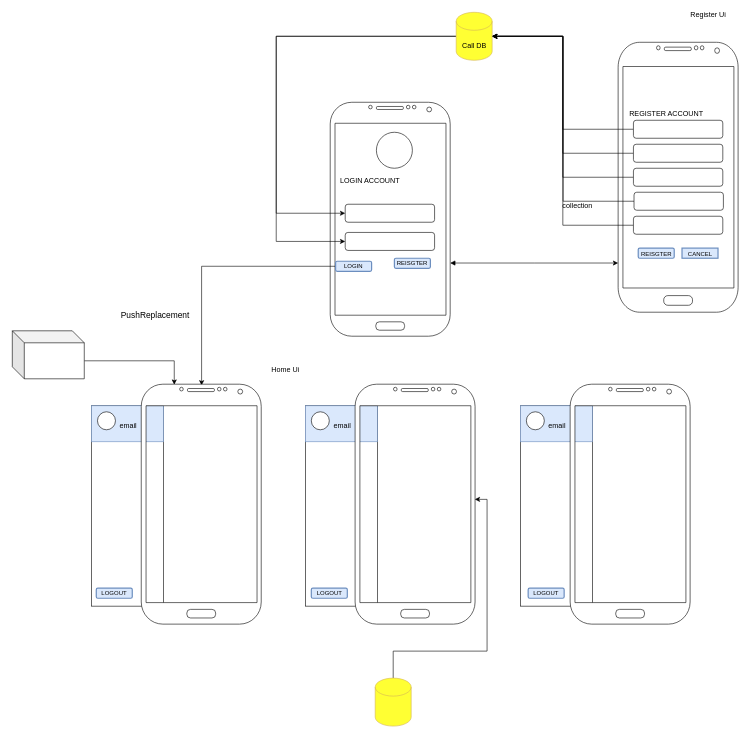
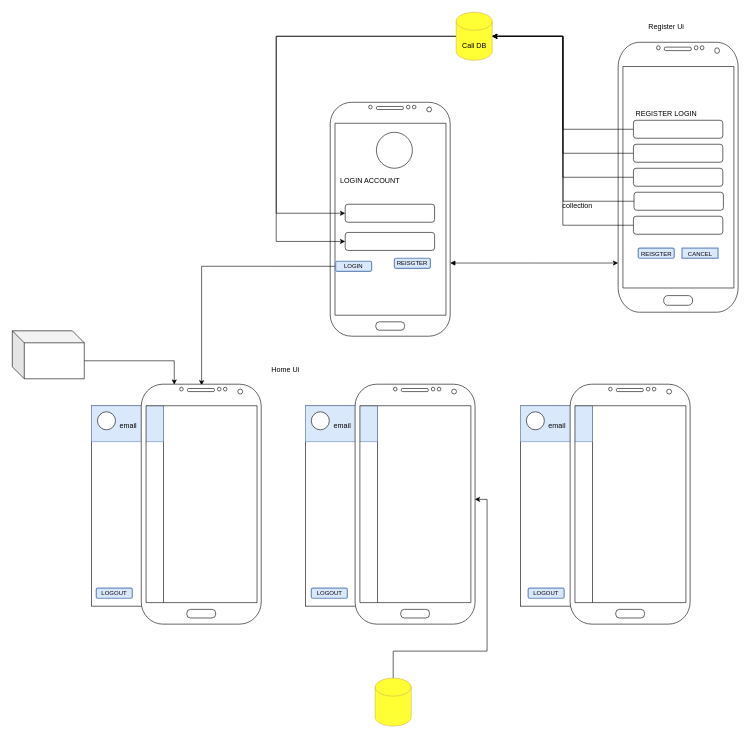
- <mxCell id="29" value="Register Ui" style="text;html=1;align=center;verticalAlign=middle;resizable=0;points=[];autosize=1;strokeColor=none;fillColor=none;" parent="1" vertex="1"><mxGeometry x="1140" y="10" width="80" height="30" as="geometry" /></mxCell>
+ <mxCell id="29" value="Register Ui" style="text;html=1;align=center;verticalAlign=middle;resizable=0;points=[];autosize=1;strokeColor=none;fillColor=none;" parent="1" vertex="1"><mxGeometry x="1070" y="30" width="80" height="30" as="geometry" /></mxCell>
- <mxCell id="16" value="REGISTER ACCOUNT" style="text;html=1;align=center;verticalAlign=middle;resizable=0;points=[];autosize=1;strokeColor=none;fillColor=none;" parent="1" vertex="1"><mxGeometry x="1035" y="174" width="150" height="30" as="geometry" /></mxCell>
+ <mxCell id="16" value="REGISTER LOGIN" style="text;html=1;align=center;verticalAlign=middle;resizable=0;points=[];autosize=1;strokeColor=none;fillColor=none;" parent="1" vertex="1"><mxGeometry x="1035" y="174" width="150" height="30" as="geometry" /></mxCell>
- <mxCell id="37" value="&lt;span style=&quot;text-align: start;&quot;&gt;&lt;font style=&quot;font-size: 14px;&quot;&gt;PushReplacement&lt;/font&gt;&lt;/span&gt;" style="text;html=1;align=center;verticalAlign=middle;resizable=0;points=[];autosize=1;strokeColor=none;fillColor=none;fontFamily=Helvetica;fontColor=#000000;" vertex="1" parent="1"><mxGeometry x="188" y="510" width="140" height="30" as="geometry" /></mxCell>
